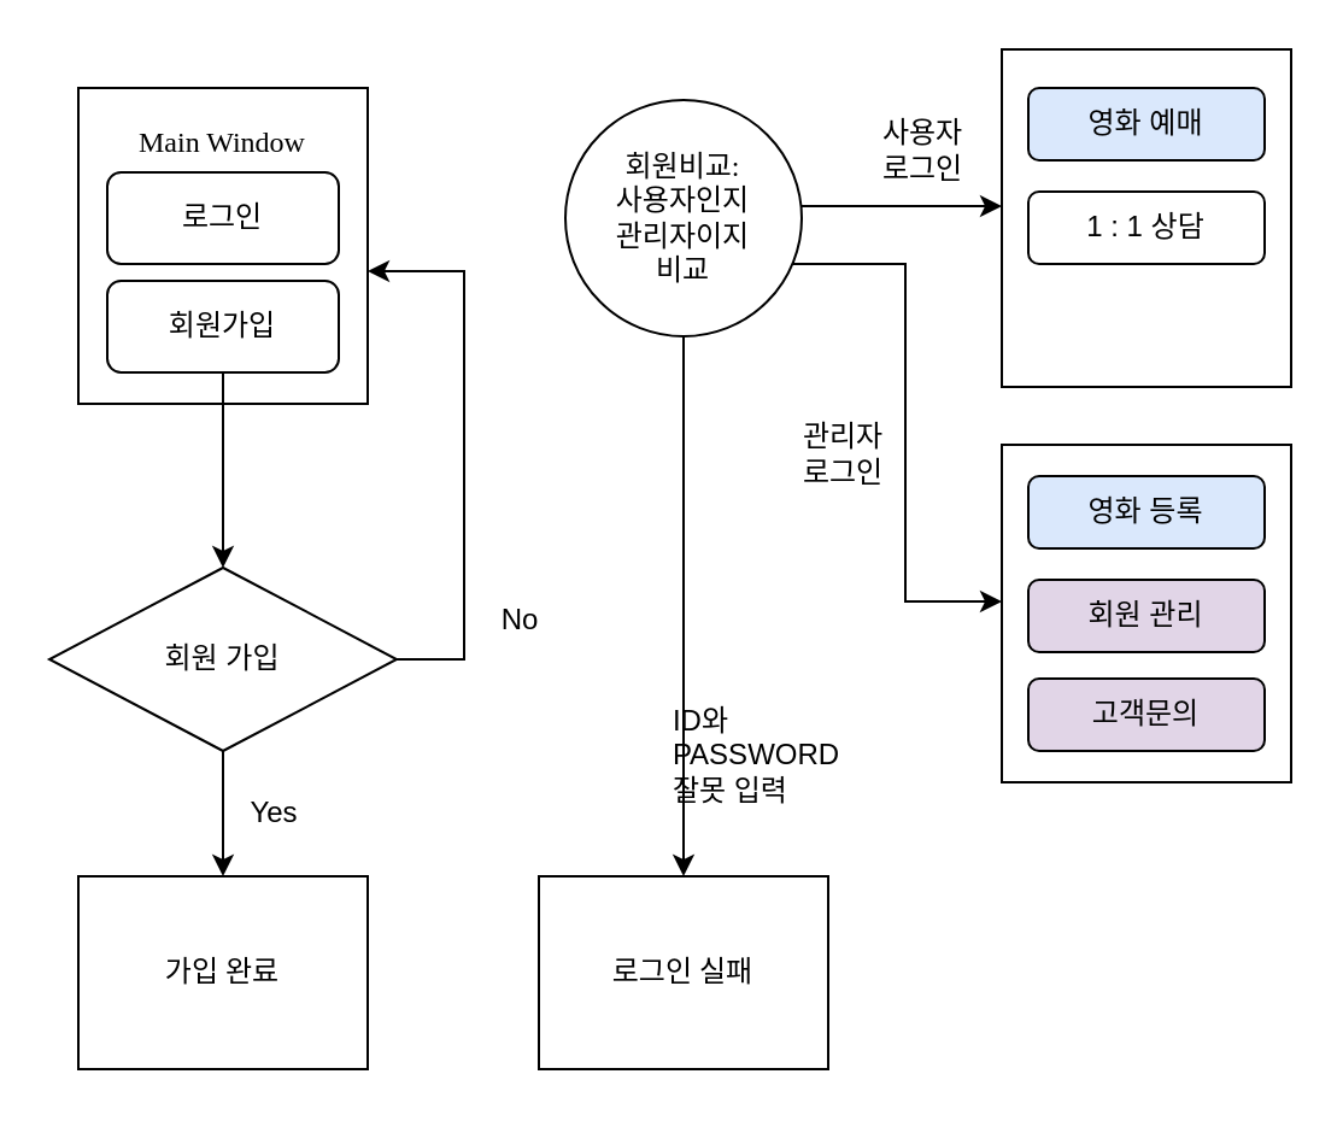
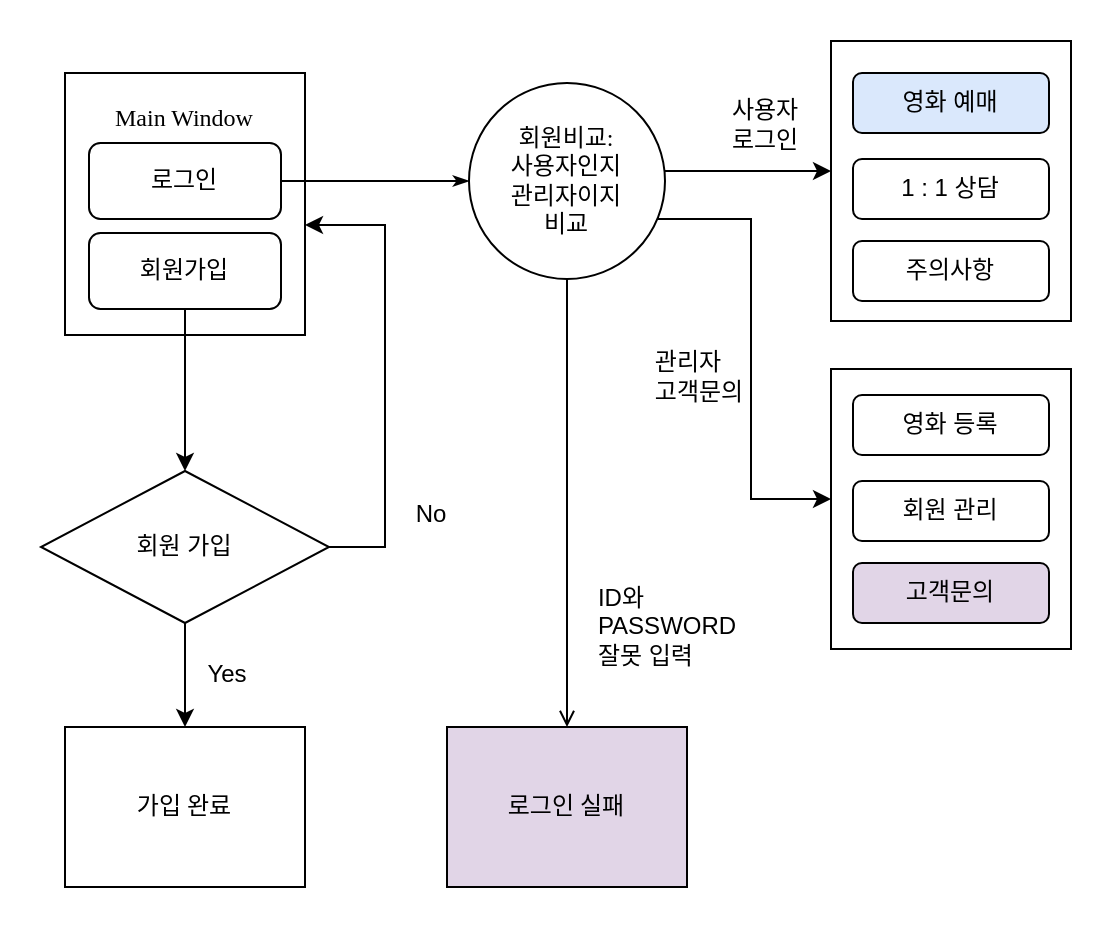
+ <mxCell id="5" style="edgeStyle=orthogonalEdgeStyle;rounded=0;html=1;labelBackgroundColor=none;startArrow=none;startFill=0;startSize=5;endArrow=classicThin;endFill=1;endSize=5;jettySize=auto;orthogonalLoop=1;strokeWidth=1;fontFamily=Verdana;fontSize=8;" parent="1" source="21" target="10" edge="1"><mxGeometry relative="1" as="geometry" /></mxCell>
+ <mxCell id="25" value="주의사항" style="rounded=1;whiteSpace=wrap;html=1;" vertex="1" parent="1"><mxGeometry x="426" y="120" width="98" height="30" as="geometry" /></mxCell>
- <mxCell id="17" value="&lt;div style=&quot;text-align: justify;&quot;&gt;관리자&lt;br&gt;로그인&lt;/div&gt;" style="text;html=1;resizable=0;autosize=1;align=center;verticalAlign=middle;points=[];fillColor=none;strokeColor=none;rounded=0;" vertex="1" parent="1"><mxGeometry x="322" y="167" width="54" height="41" as="geometry" /></mxCell>
+ <mxCell id="17" value="&lt;div style=&quot;text-align: justify;&quot;&gt;관리자&lt;br&gt;고객문의&lt;/div&gt;" style="text;html=1;resizable=0;autosize=1;align=center;verticalAlign=middle;points=[];fillColor=none;strokeColor=none;rounded=0;" vertex="1" parent="1"><mxGeometry x="322" y="167" width="54" height="41" as="geometry" /></mxCell>
- <mxCell id="26" value="영화 등록" style="rounded=1;whiteSpace=wrap;html=1;fillColor=#dae8fc;" vertex="1" parent="1"><mxGeometry x="426" y="197" width="98" height="30" as="geometry" /></mxCell>
+ <mxCell id="26" value="영화 등록" style="rounded=1;whiteSpace=wrap;html=1;" vertex="1" parent="1"><mxGeometry x="426" y="197" width="98" height="30" as="geometry" /></mxCell>
- <mxCell id="27" value="회원 관리" style="rounded=1;whiteSpace=wrap;html=1;fillColor=#e1d5e7;" vertex="1" parent="1"><mxGeometry x="426" y="240" width="98" height="30" as="geometry" /></mxCell>
+ <mxCell id="27" value="회원 관리" style="rounded=1;whiteSpace=wrap;html=1;" vertex="1" parent="1"><mxGeometry x="426" y="240" width="98" height="30" as="geometry" /></mxCell>
- <mxCell id="16" value="&lt;div style=&quot;text-align: justify;&quot;&gt;&lt;span style=&quot;background-color: initial;&quot;&gt;ID와&lt;/span&gt;&lt;/div&gt;&lt;div style=&quot;text-align: justify;&quot;&gt;&lt;span style=&quot;background-color: initial;&quot;&gt;PASSWORD&lt;/span&gt;&lt;/div&gt;&lt;div style=&quot;text-align: justify;&quot;&gt;&lt;span style=&quot;background-color: initial;&quot;&gt;잘못 입력&lt;/span&gt;&lt;/div&gt;" style="text;html=1;resizable=0;autosize=1;align=center;verticalAlign=middle;points=[];fillColor=none;strokeColor=none;rounded=0;" vertex="1" parent="1"><mxGeometry x="269" y="285" width="87" height="55" as="geometry" /></mxCell>
+ <mxCell id="16" value="&lt;div style=&quot;text-align: justify;&quot;&gt;&lt;span style=&quot;background-color: initial;&quot;&gt;ID와&lt;/span&gt;&lt;/div&gt;&lt;div style=&quot;text-align: justify;&quot;&gt;&lt;span style=&quot;background-color: initial;&quot;&gt;PASSWORD&lt;/span&gt;&lt;/div&gt;&lt;div style=&quot;text-align: justify;&quot;&gt;&lt;span style=&quot;background-color: initial;&quot;&gt;잘못 입력&lt;/span&gt;&lt;/div&gt;" style="text;html=1;resizable=0;autosize=1;align=center;verticalAlign=middle;points=[];fillColor=none;strokeColor=none;rounded=0;" vertex="1" parent="1"><mxGeometry x="289" y="285" width="87" height="55" as="geometry" /></mxCell>
- <mxCell id="7" value="" style="edgeStyle=orthogonalEdgeStyle;rounded=0;orthogonalLoop=1;jettySize=auto;html=1;" edge="1" parent="1" source="10" target="12"><mxGeometry relative="1" as="geometry"><Array as="points"><mxPoint x="283" y="310" /><mxPoint x="283" y="310" /></Array></mxGeometry></mxCell>
+ <mxCell id="7" value="" style="edgeStyle=orthogonalEdgeStyle;rounded=0;orthogonalLoop=1;jettySize=auto;html=1;endArrow=open;" edge="1" parent="1" source="10" target="12"><mxGeometry relative="1" as="geometry"><Array as="points"><mxPoint x="283" y="310" /><mxPoint x="283" y="310" /></Array></mxGeometry></mxCell>
- <mxCell id="12" value="로그인 실패" style="rounded=0;whiteSpace=wrap;html=1;shadow=0;labelBackgroundColor=none;strokeWidth=1;fontFamily=Verdana;fontSize=12;align=center;" parent="1" vertex="1"><mxGeometry x="223" y="363" width="120" height="80" as="geometry" /></mxCell>
+ <mxCell id="12" value="로그인 실패" style="rounded=0;whiteSpace=wrap;html=1;shadow=0;labelBackgroundColor=none;strokeWidth=1;fontFamily=Verdana;fontSize=12;align=center;fillColor=#e1d5e7;" parent="1" vertex="1"><mxGeometry x="223" y="363" width="120" height="80" as="geometry" /></mxCell>
